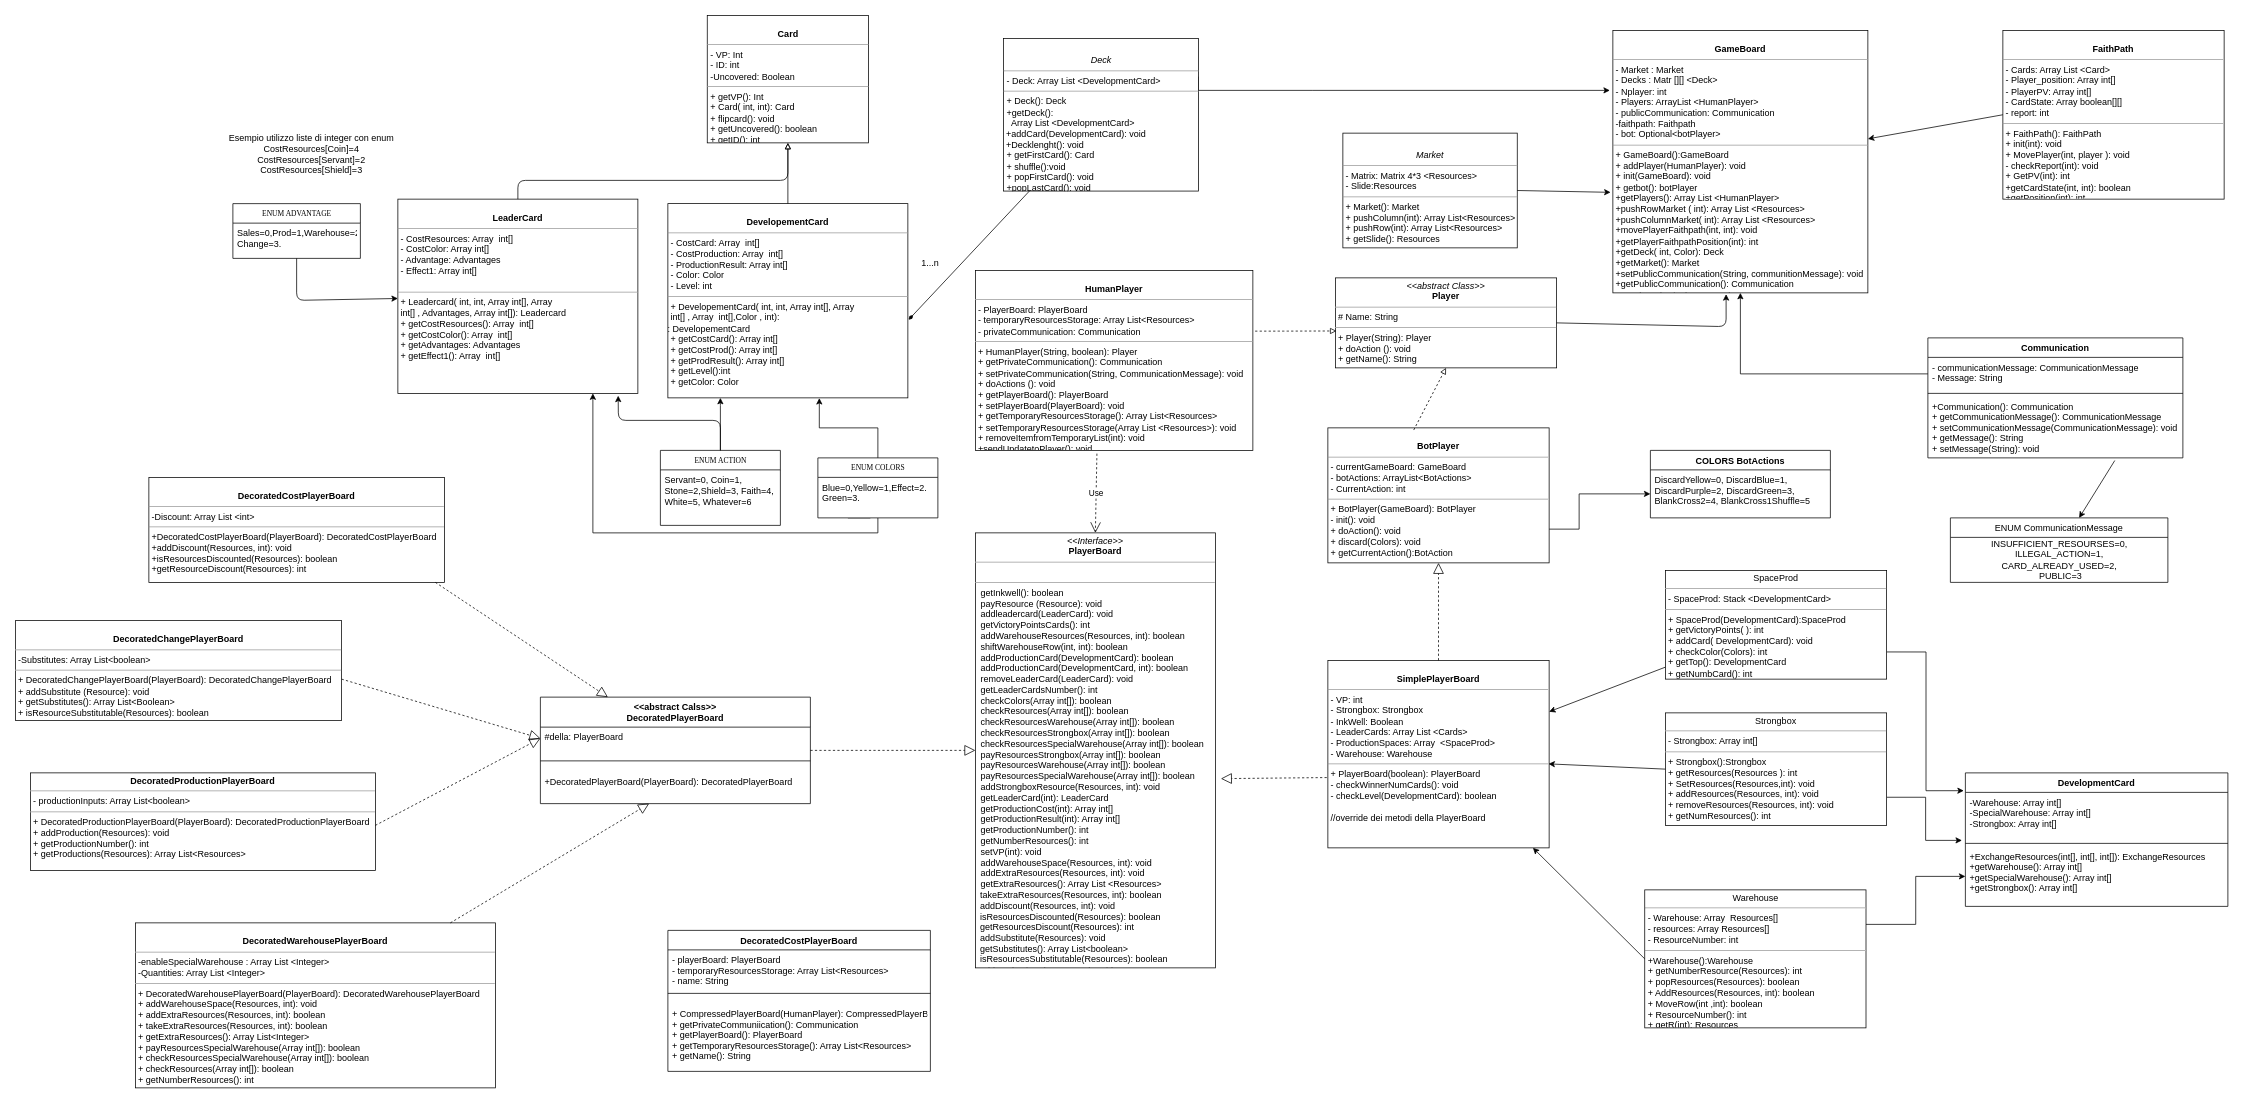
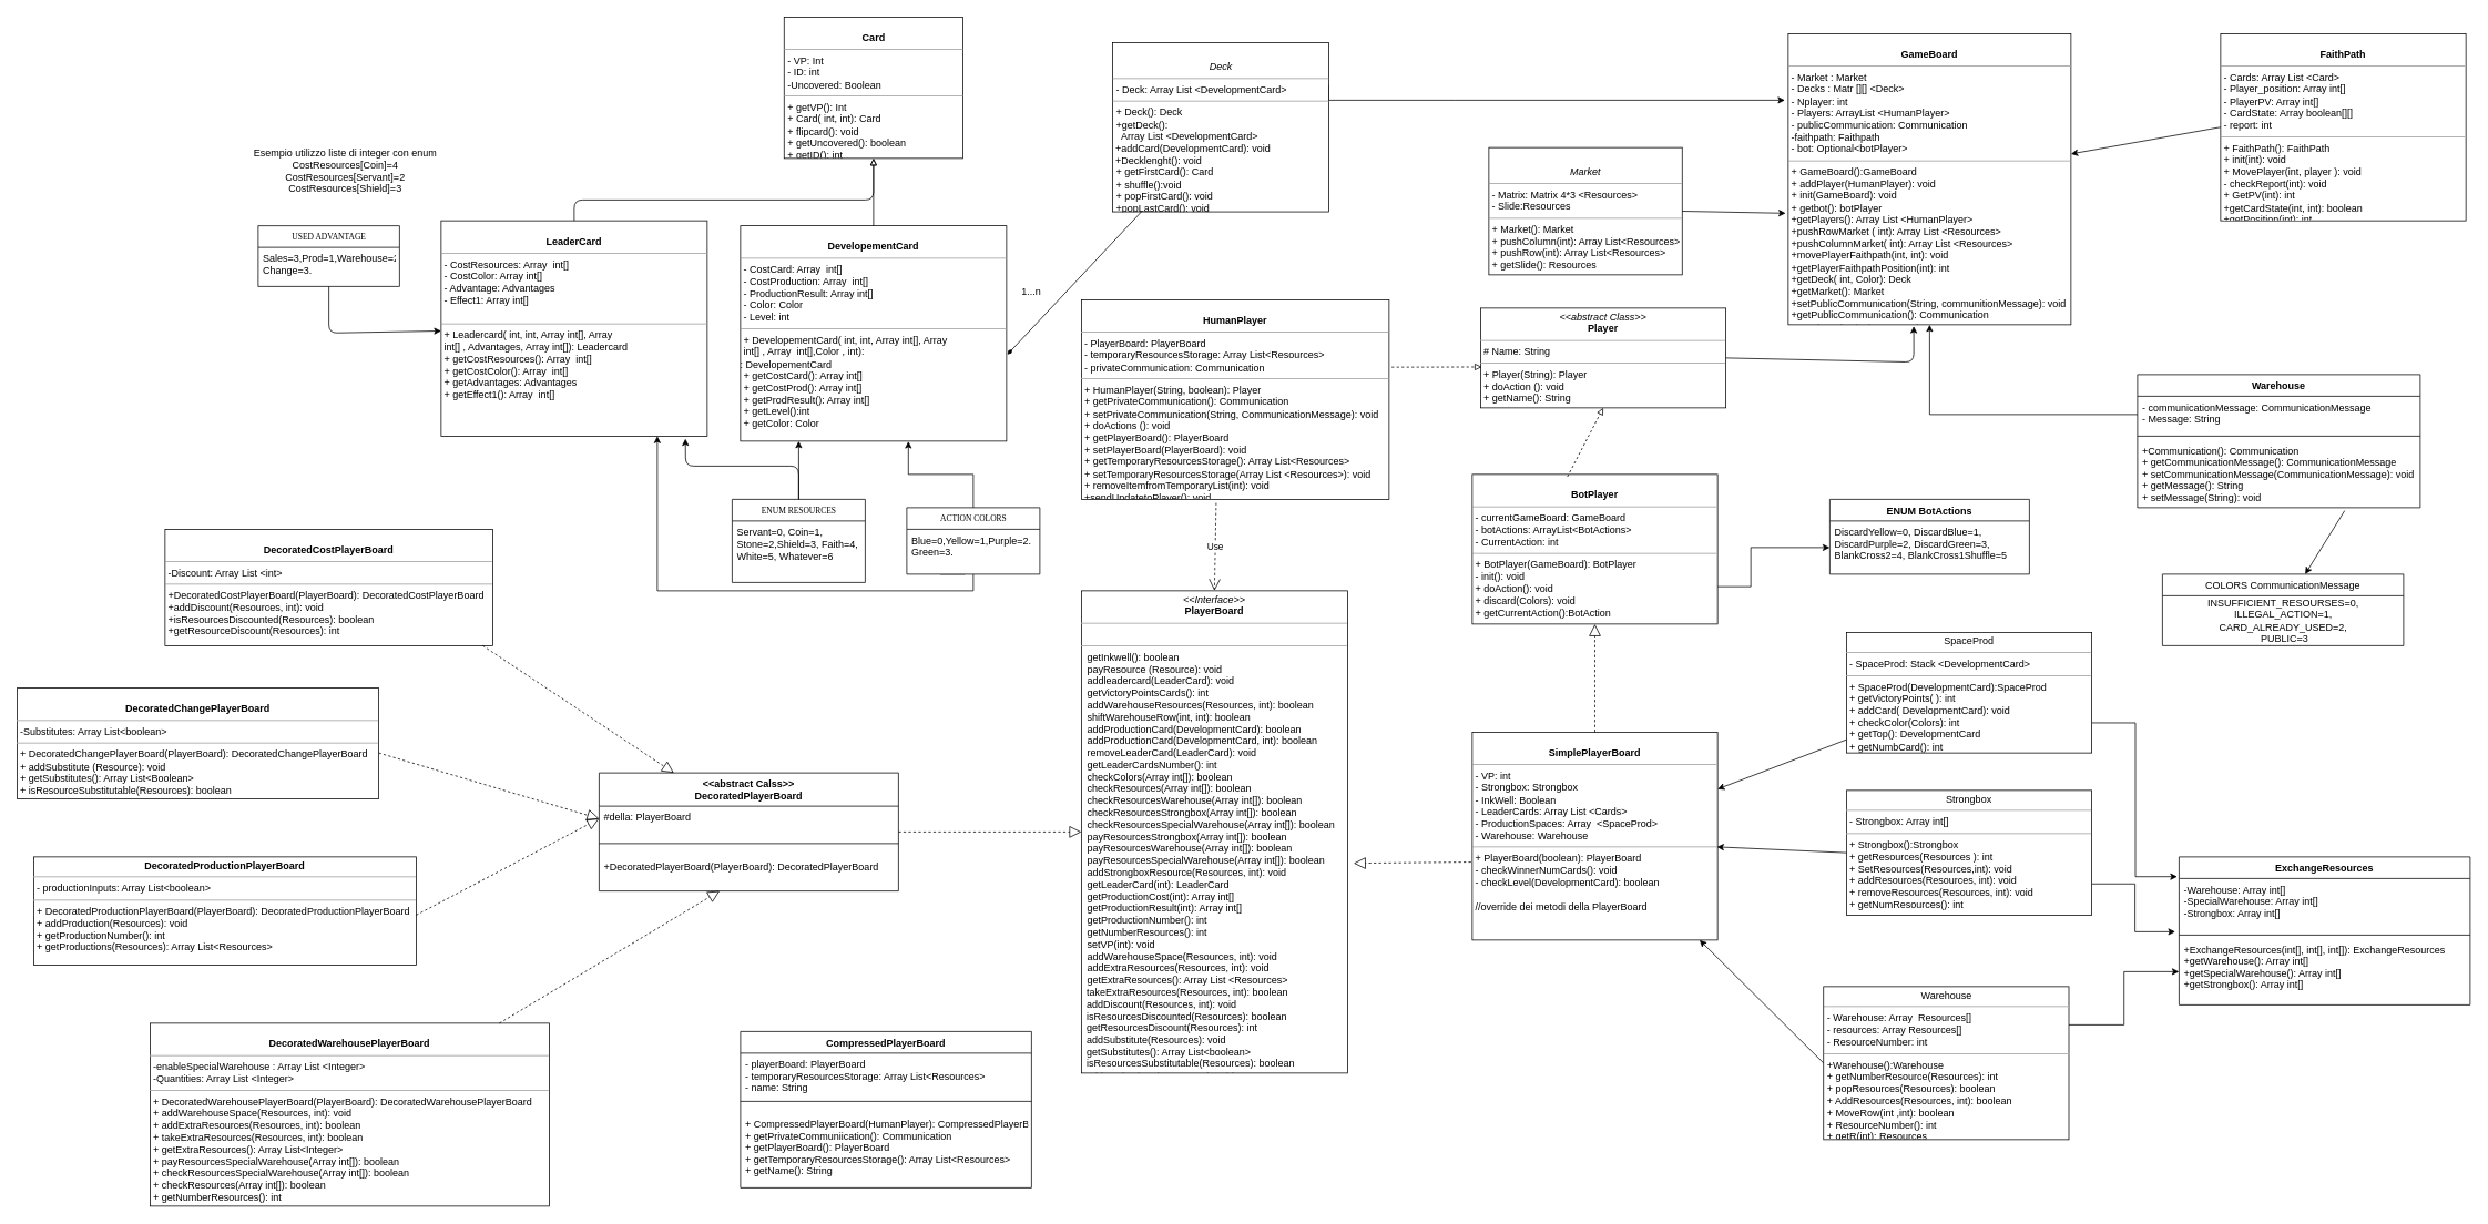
- <mxCell id="16" value="ENUM ADVANTAGE" style="swimlane;html=1;fontStyle=0;childLayout=stackLayout;horizontal=1;startSize=26;fillColor=none;horizontalStack=0;resizeParent=1;resizeLast=0;collapsible=1;marginBottom=0;swimlaneFillColor=#ffffff;rounded=0;shadow=0;comic=0;labelBackgroundColor=none;strokeWidth=1;fontFamily=Verdana;fontSize=10;align=center;" parent="1" vertex="1"><mxGeometry x="310" y="271" width="170" height="73" as="geometry" /></mxCell>
+ <mxCell id="16" value="USED ADVANTAGE" style="swimlane;html=1;fontStyle=0;childLayout=stackLayout;horizontal=1;startSize=26;fillColor=none;horizontalStack=0;resizeParent=1;resizeLast=0;collapsible=1;marginBottom=0;swimlaneFillColor=#ffffff;rounded=0;shadow=0;comic=0;labelBackgroundColor=none;strokeWidth=1;fontFamily=Verdana;fontSize=10;align=center;" parent="1" vertex="1"><mxGeometry x="310" y="271" width="170" height="73" as="geometry" /></mxCell>
- <mxCell id="17" value="Sales=0,Prod=1,Warehouse=2,&lt;br&gt;Change=3." style="text;html=1;strokeColor=none;fillColor=none;align=left;verticalAlign=top;spacingLeft=4;spacingRight=4;whiteSpace=wrap;overflow=hidden;rotatable=0;points=[[0,0.5],[1,0.5]];portConstraint=eastwest;" parent="16" vertex="1"><mxGeometry y="26" width="170" height="34" as="geometry" /></mxCell>
+ <mxCell id="17" value="Sales=3,Prod=1,Warehouse=2,&lt;br&gt;Change=3." style="text;html=1;strokeColor=none;fillColor=none;align=left;verticalAlign=top;spacingLeft=4;spacingRight=4;whiteSpace=wrap;overflow=hidden;rotatable=0;points=[[0,0.5],[1,0.5]];portConstraint=eastwest;" parent="16" vertex="1"><mxGeometry y="26" width="170" height="34" as="geometry" /></mxCell>
- <mxCell id="53" value="Communication" style="swimlane;fontStyle=1;align=center;verticalAlign=top;childLayout=stackLayout;horizontal=1;startSize=26;horizontalStack=0;resizeParent=1;resizeParentMax=0;resizeLast=0;collapsible=1;marginBottom=0;" parent="1" vertex="1"><mxGeometry x="2570" y="450" width="340" height="160" as="geometry" /></mxCell>
+ <mxCell id="53" value="Warehouse" style="swimlane;fontStyle=1;align=center;verticalAlign=top;childLayout=stackLayout;horizontal=1;startSize=26;horizontalStack=0;resizeParent=1;resizeParentMax=0;resizeLast=0;collapsible=1;marginBottom=0;" parent="1" vertex="1"><mxGeometry x="2570" y="450" width="340" height="160" as="geometry" /></mxCell>
- <mxCell id="3" value="ENUM ACTION" style="swimlane;html=1;fontStyle=0;childLayout=stackLayout;horizontal=1;startSize=26;fillColor=none;horizontalStack=0;resizeParent=1;resizeLast=0;collapsible=1;marginBottom=0;swimlaneFillColor=#ffffff;rounded=0;shadow=0;comic=0;labelBackgroundColor=none;strokeWidth=1;fontFamily=Verdana;fontSize=10;align=center;" parent="1" vertex="1"><mxGeometry x="880" y="600" width="160" height="100" as="geometry" /></mxCell>
+ <mxCell id="3" value="ENUM RESOURCES" style="swimlane;html=1;fontStyle=0;childLayout=stackLayout;horizontal=1;startSize=26;fillColor=none;horizontalStack=0;resizeParent=1;resizeLast=0;collapsible=1;marginBottom=0;swimlaneFillColor=#ffffff;rounded=0;shadow=0;comic=0;labelBackgroundColor=none;strokeWidth=1;fontFamily=Verdana;fontSize=10;align=center;" parent="1" vertex="1"><mxGeometry x="880" y="600" width="160" height="100" as="geometry" /></mxCell>
- <mxCell id="63" value="COLORS BotActions" style="swimlane;fontStyle=1;align=center;verticalAlign=top;childLayout=stackLayout;horizontal=1;startSize=26;horizontalStack=0;resizeParent=1;resizeParentMax=0;resizeLast=0;collapsible=1;marginBottom=0;" parent="1" vertex="1"><mxGeometry x="2200" y="600" width="240" height="90" as="geometry" /></mxCell>
+ <mxCell id="63" value="ENUM BotActions" style="swimlane;fontStyle=1;align=center;verticalAlign=top;childLayout=stackLayout;horizontal=1;startSize=26;horizontalStack=0;resizeParent=1;resizeParentMax=0;resizeLast=0;collapsible=1;marginBottom=0;" parent="1" vertex="1"><mxGeometry x="2200" y="600" width="240" height="90" as="geometry" /></mxCell>
- <mxCell id="8" value="ENUM COLORS" style="swimlane;html=1;fontStyle=0;childLayout=stackLayout;horizontal=1;startSize=26;fillColor=none;horizontalStack=0;resizeParent=1;resizeLast=0;collapsible=1;marginBottom=0;swimlaneFillColor=#ffffff;rounded=0;shadow=0;comic=0;labelBackgroundColor=none;strokeWidth=1;fontFamily=Verdana;fontSize=10;align=center;" parent="1" vertex="1"><mxGeometry x="1090" y="610" width="160" height="80" as="geometry" /></mxCell>
+ <mxCell id="8" value="ACTION COLORS" style="swimlane;html=1;fontStyle=0;childLayout=stackLayout;horizontal=1;startSize=26;fillColor=none;horizontalStack=0;resizeParent=1;resizeLast=0;collapsible=1;marginBottom=0;swimlaneFillColor=#ffffff;rounded=0;shadow=0;comic=0;labelBackgroundColor=none;strokeWidth=1;fontFamily=Verdana;fontSize=10;align=center;" parent="1" vertex="1"><mxGeometry x="1090" y="610" width="160" height="80" as="geometry" /></mxCell>
- <mxCell id="9" value="Blue=0,Yellow=1,Effect=2.&lt;br&gt;Green=3." style="text;html=1;strokeColor=none;fillColor=none;align=left;verticalAlign=top;spacingLeft=4;spacingRight=4;whiteSpace=wrap;overflow=hidden;rotatable=0;points=[[0,0.5],[1,0.5]];portConstraint=eastwest;" parent="8" vertex="1"><mxGeometry y="26" width="160" height="34" as="geometry" /></mxCell>
+ <mxCell id="9" value="Blue=0,Yellow=1,Purple=2.&lt;br&gt;Green=3." style="text;html=1;strokeColor=none;fillColor=none;align=left;verticalAlign=top;spacingLeft=4;spacingRight=4;whiteSpace=wrap;overflow=hidden;rotatable=0;points=[[0,0.5],[1,0.5]];portConstraint=eastwest;" parent="8" vertex="1"><mxGeometry y="26" width="160" height="34" as="geometry" /></mxCell>
- <mxCell id="58" value="ENUM CommunicationMessage" style="swimlane;fontStyle=0;childLayout=stackLayout;horizontal=1;startSize=26;fillColor=none;horizontalStack=0;resizeParent=1;resizeParentMax=0;resizeLast=0;collapsible=1;marginBottom=0;" parent="1" vertex="1"><mxGeometry x="2600" y="690" width="290" height="86" as="geometry" /></mxCell>
+ <mxCell id="58" value="COLORS CommunicationMessage" style="swimlane;fontStyle=0;childLayout=stackLayout;horizontal=1;startSize=26;fillColor=none;horizontalStack=0;resizeParent=1;resizeParentMax=0;resizeLast=0;collapsible=1;marginBottom=0;" parent="1" vertex="1"><mxGeometry x="2600" y="690" width="290" height="86" as="geometry" /></mxCell>
- <mxCell id="78" value="DevelopmentCard" style="swimlane;fontStyle=1;align=center;verticalAlign=top;childLayout=stackLayout;horizontal=1;startSize=26;horizontalStack=0;resizeParent=1;resizeParentMax=0;resizeLast=0;collapsible=1;marginBottom=0;" vertex="1" parent="1"><mxGeometry x="2620" y="1030" width="350" height="178" as="geometry" /></mxCell>
+ <mxCell id="78" value="ExchangeResources" style="swimlane;fontStyle=1;align=center;verticalAlign=top;childLayout=stackLayout;horizontal=1;startSize=26;horizontalStack=0;resizeParent=1;resizeParentMax=0;resizeLast=0;collapsible=1;marginBottom=0;" vertex="1" parent="1"><mxGeometry x="2620" y="1030" width="350" height="178" as="geometry" /></mxCell>
- <mxCell id="74" value="DecoratedCostPlayerBoard" style="swimlane;fontStyle=1;align=center;verticalAlign=top;childLayout=stackLayout;horizontal=1;startSize=26;horizontalStack=0;resizeParent=1;resizeParentMax=0;resizeLast=0;collapsible=1;marginBottom=0;" parent="1" vertex="1"><mxGeometry x="890" y="1240" width="350" height="188" as="geometry" /></mxCell>
+ <mxCell id="74" value="CompressedPlayerBoard" style="swimlane;fontStyle=1;align=center;verticalAlign=top;childLayout=stackLayout;horizontal=1;startSize=26;horizontalStack=0;resizeParent=1;resizeParentMax=0;resizeLast=0;collapsible=1;marginBottom=0;" parent="1" vertex="1"><mxGeometry x="890" y="1240" width="350" height="188" as="geometry" /></mxCell>
